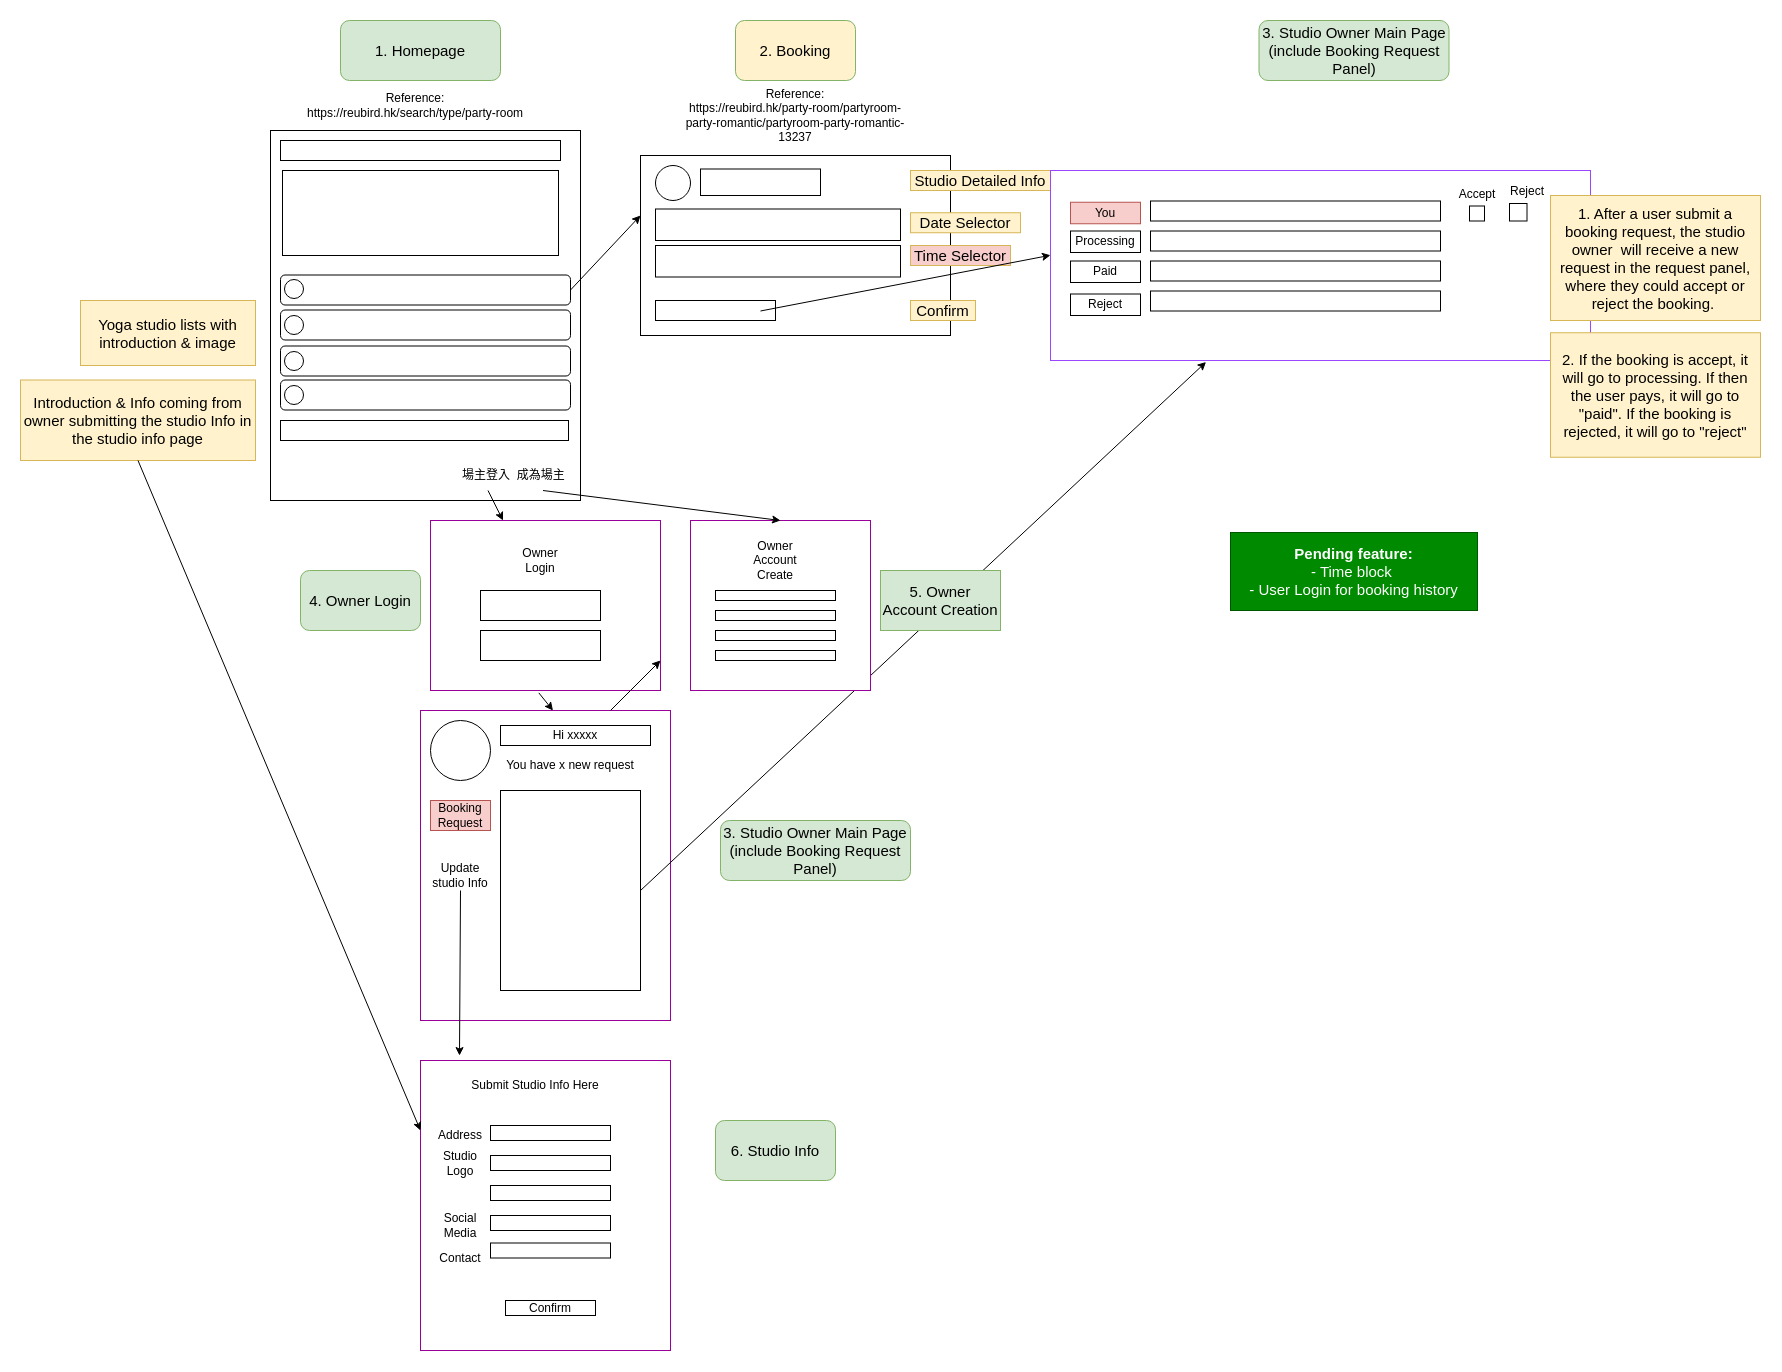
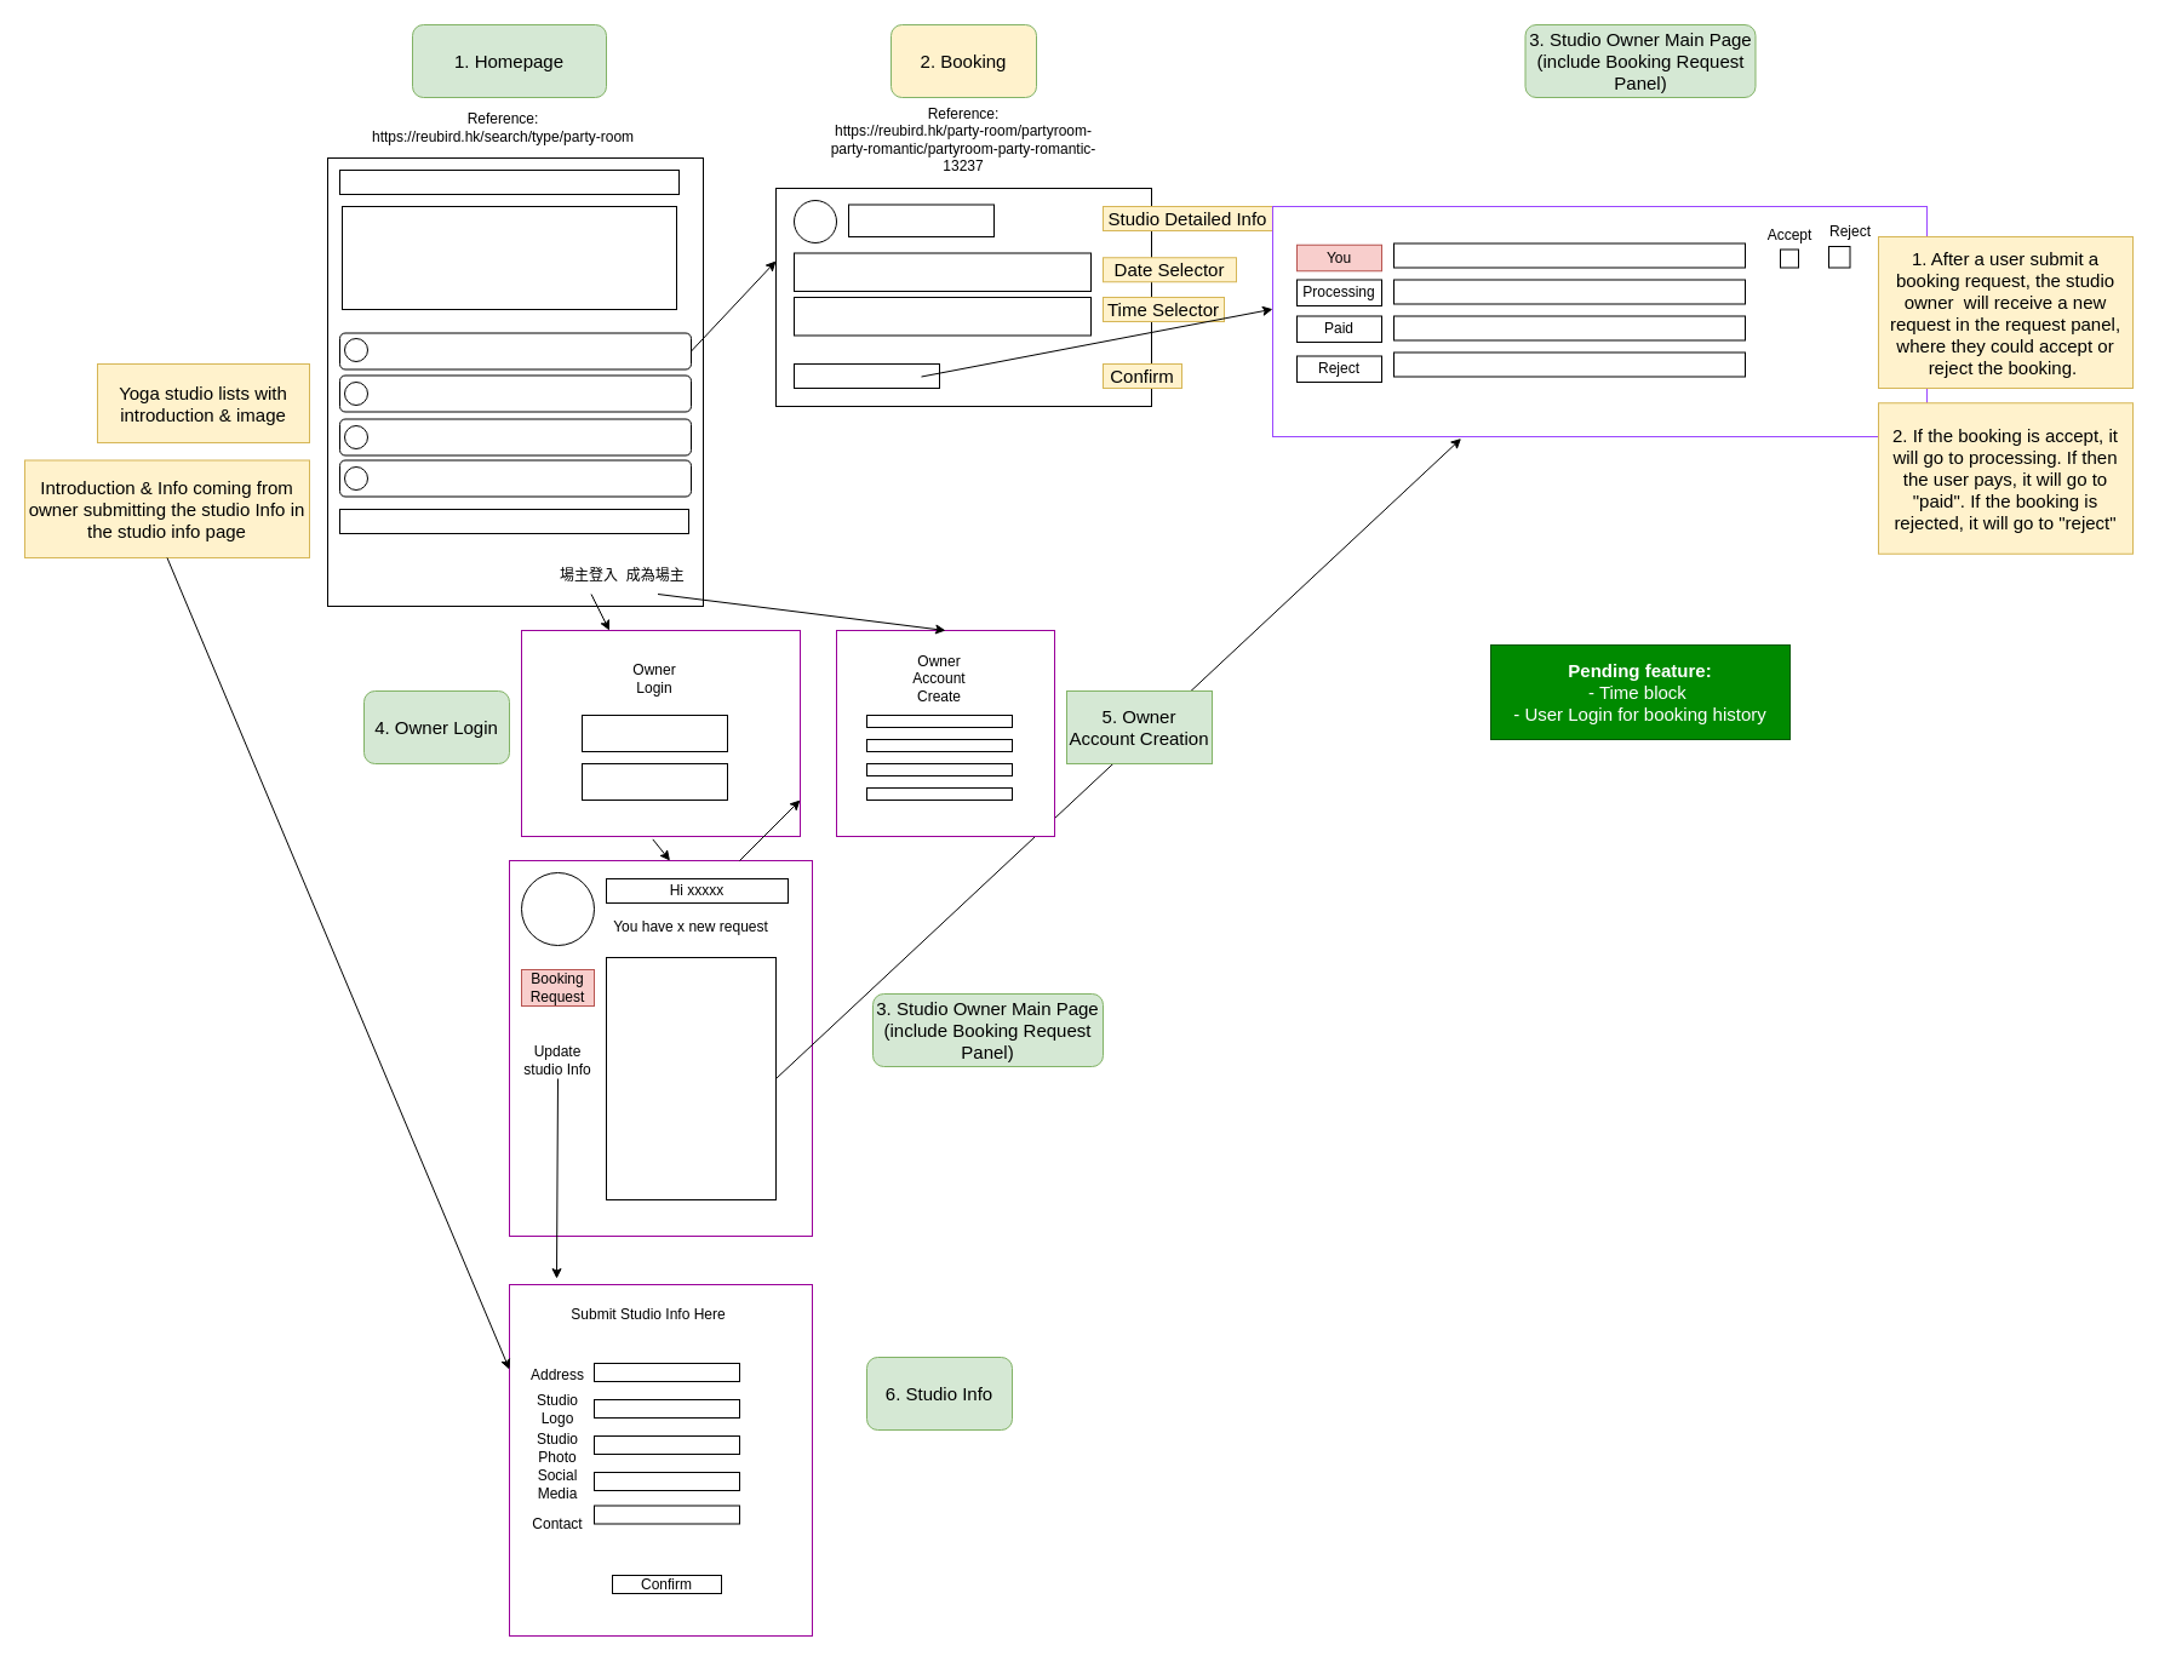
- <mxCell id="20" value="&lt;font style=&quot;font-size: 15px;&quot;&gt;Time Selector&lt;/font&gt;" style="rounded=0;whiteSpace=wrap;html=1;fillColor=#f8cecc;strokeColor=#d6b656;fontSize=15;" parent="1" vertex="1"><mxGeometry x="910" y="245" width="100" height="20" as="geometry" /></mxCell>
+ <mxCell id="20" value="&lt;font style=&quot;font-size: 15px;&quot;&gt;Time Selector&lt;/font&gt;" style="rounded=0;whiteSpace=wrap;html=1;fillColor=#fff2cc;strokeColor=#d6b656;fontSize=15;" parent="1" vertex="1"><mxGeometry x="910" y="245" width="100" height="20" as="geometry" /></mxCell>
+ <mxCell id="79" value="Studio Photo" style="text;html=1;strokeColor=none;fillColor=none;align=center;verticalAlign=middle;whiteSpace=wrap;rounded=0;" parent="70" vertex="1"><mxGeometry x="10" y="120" width="60" height="30" as="geometry" /></mxCell>
